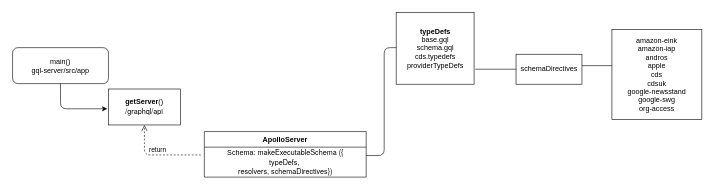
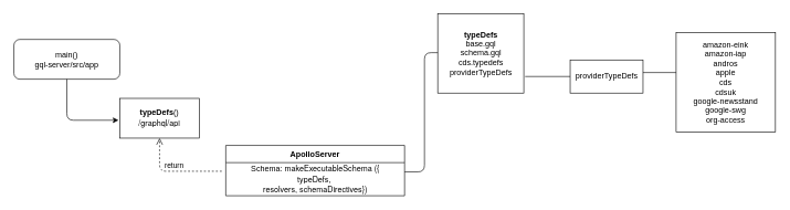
- <mxCell id="2" value="main()&lt;br&gt;gql-server/src/app" style="rounded=1;whiteSpace=wrap;html=1;" parent="1" vertex="1"><mxGeometry x="20" y="79" width="160" height="60" as="geometry" /></mxCell>
+ <mxCell id="2" value="main()&lt;br&gt;gql-server/src/app" style="rounded=1;whiteSpace=wrap;html=1;" parent="1" vertex="1"><mxGeometry x="20" y="59" width="160" height="60" as="geometry" /></mxCell>
- <mxCell id="10" value="schemaDirectives" style="html=1;" vertex="1" parent="1"><mxGeometry x="860" y="90" width="110" height="50" as="geometry" /></mxCell>
+ <mxCell id="10" value="providerTypeDefs" style="html=1;" vertex="1" parent="1"><mxGeometry x="860" y="90" width="110" height="50" as="geometry" /></mxCell>
- <mxCell id="3" value="&lt;b&gt;getServer&lt;/b&gt;()&lt;br&gt;&lt;p class=&quot;p1&quot; style=&quot;margin: 0px ; font-stretch: normal ; line-height: normal ; font-family: &amp;#34;helvetica neue&amp;#34;&quot;&gt;/graphql/api&lt;/p&gt;" style="rounded=0;whiteSpace=wrap;html=1;" parent="1" vertex="1"><mxGeometry x="180" y="148" width="120" height="60" as="geometry" /></mxCell>
+ <mxCell id="3" value="&lt;b&gt;typeDefs&lt;/b&gt;()&lt;br&gt;&lt;p class=&quot;p1&quot; style=&quot;margin: 0px ; font-stretch: normal ; line-height: normal ; font-family: &amp;#34;helvetica neue&amp;#34;&quot;&gt;/graphql/api&lt;/p&gt;" style="rounded=0;whiteSpace=wrap;html=1;" parent="1" vertex="1"><mxGeometry x="180" y="148" width="120" height="60" as="geometry" /></mxCell>
